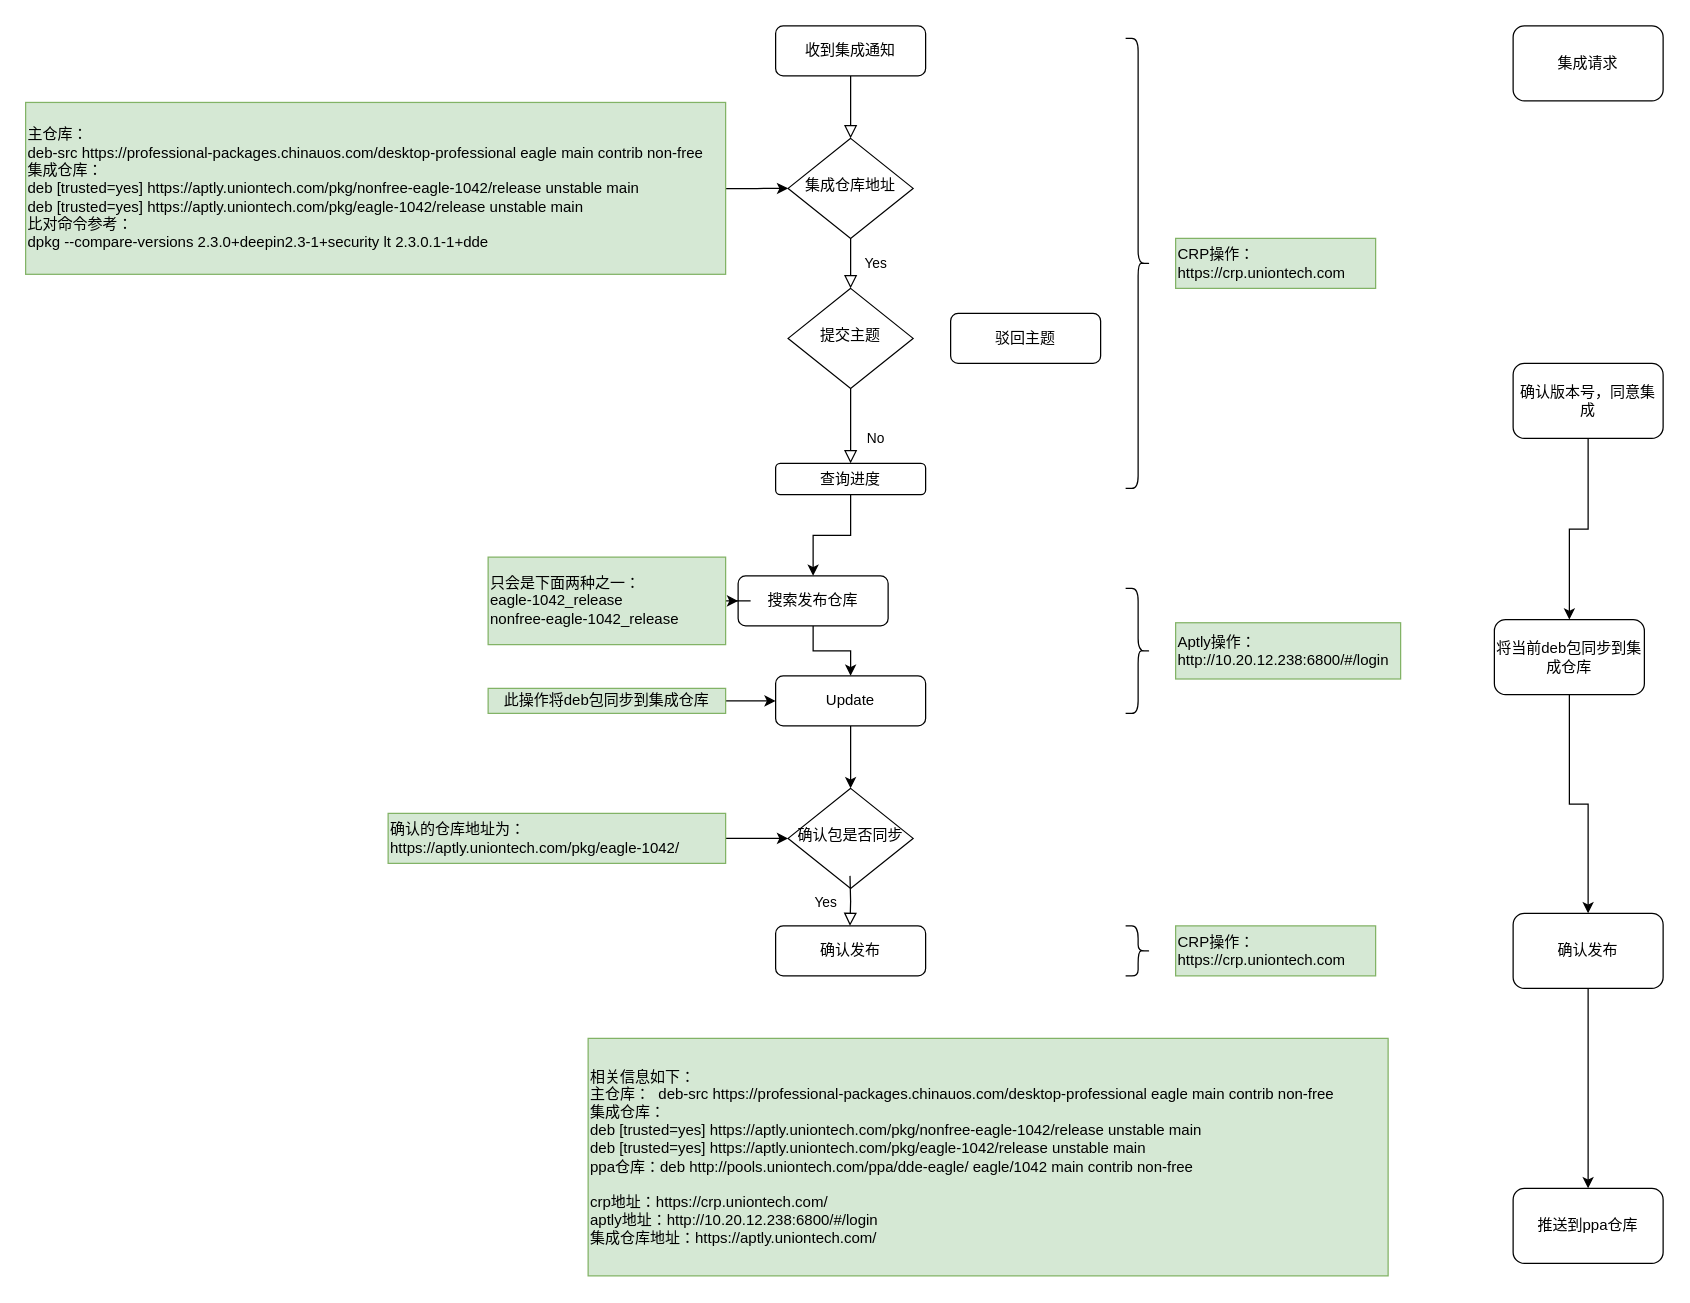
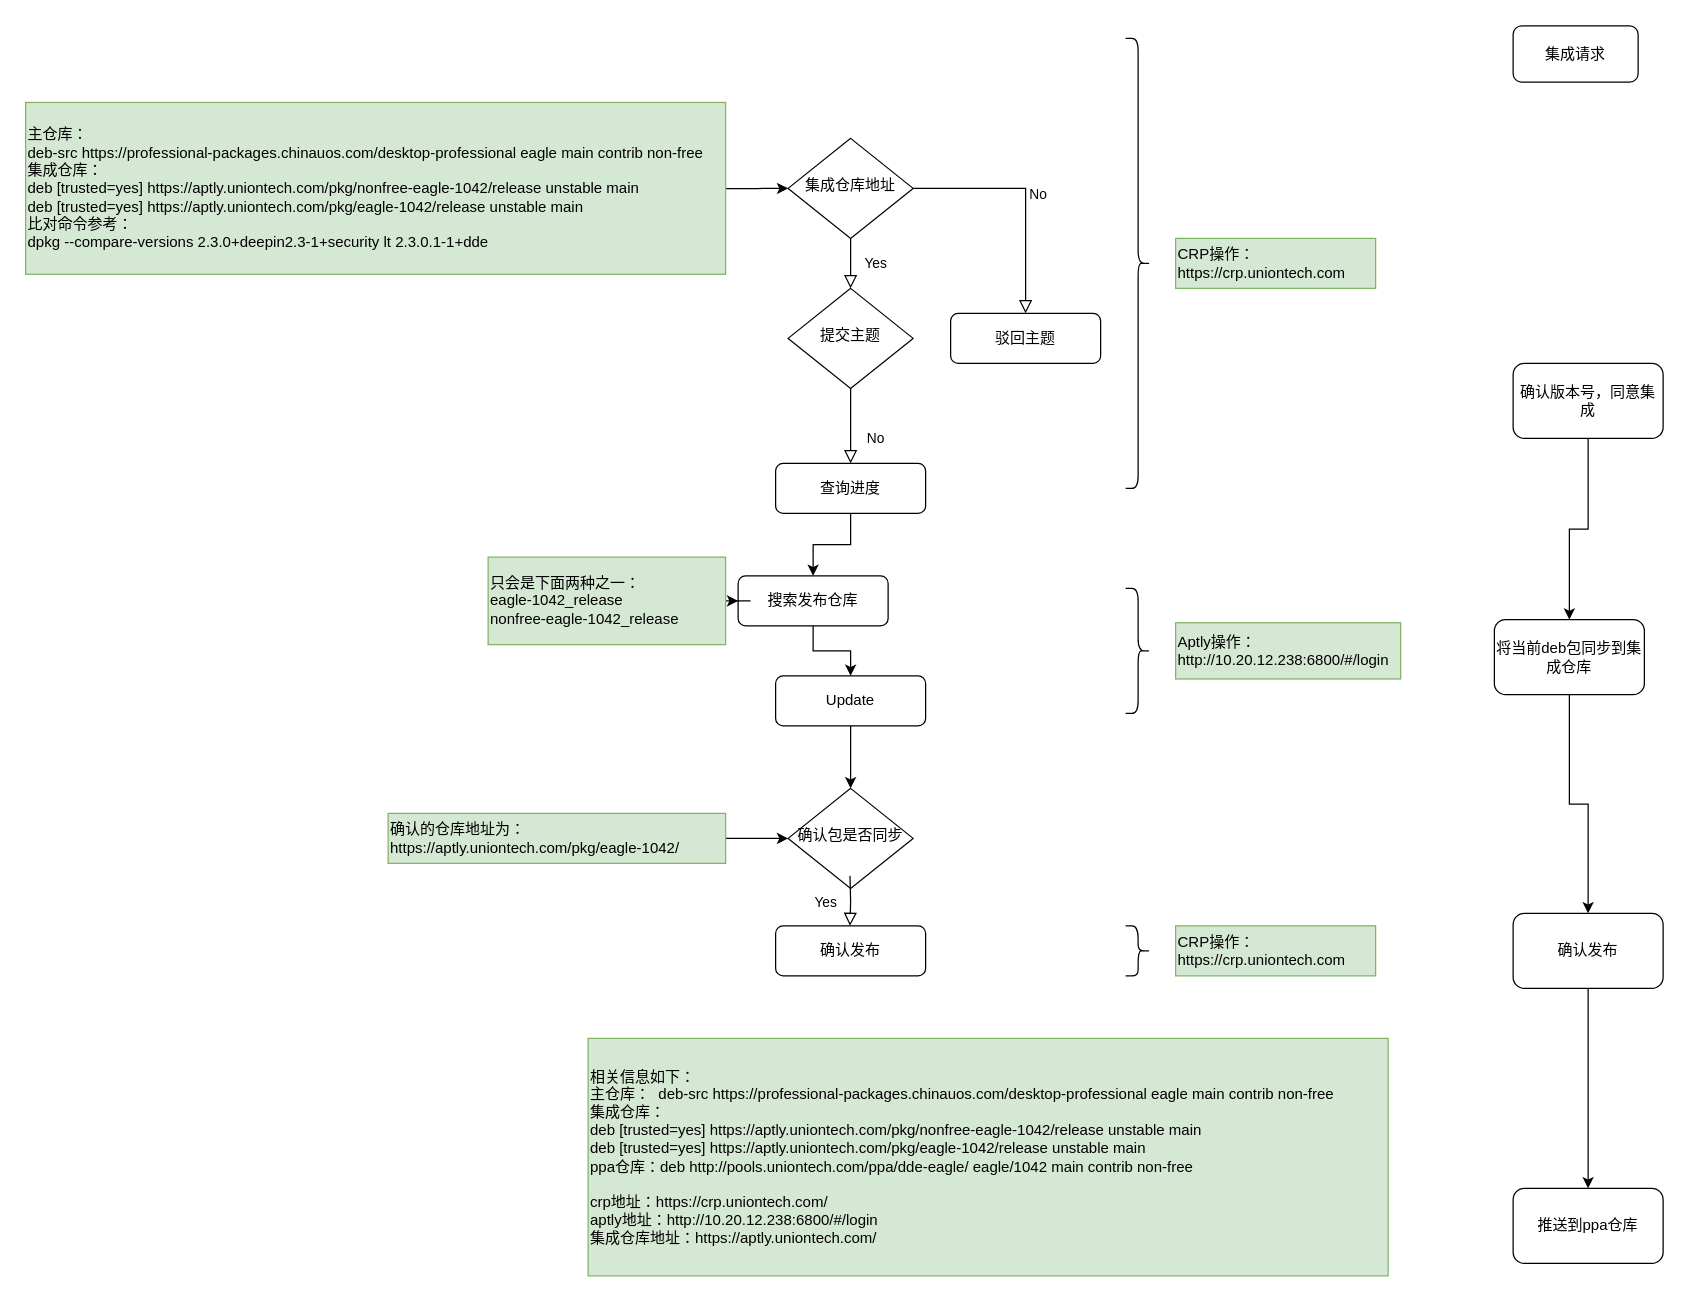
- <mxCell id="3" value="收到集成通知" style="rounded=1;whiteSpace=wrap;html=1;fontSize=12;glass=0;strokeWidth=1;shadow=0;" parent="1" vertex="1"><mxGeometry x="620" y="20" width="120" height="40" as="geometry" /></mxCell>
- <mxCell id="34" value="集成请求" style="rounded=1;whiteSpace=wrap;html=1;align=center;" parent="1" vertex="1"><mxGeometry x="1210" y="20" width="120" height="60" as="geometry" /></mxCell>
+ <mxCell id="34" value="集成请求" style="rounded=1;whiteSpace=wrap;html=1;align=center;" parent="1" vertex="1"><mxGeometry x="1210" y="20" width="100" height="45" as="geometry" /></mxCell>
- <mxCell id="2" value="" style="rounded=0;html=1;jettySize=auto;orthogonalLoop=1;fontSize=11;endArrow=block;endFill=0;endSize=8;strokeWidth=1;shadow=0;labelBackgroundColor=none;edgeStyle=orthogonalEdgeStyle;" parent="1" source="3" target="6" edge="1"><mxGeometry relative="1" as="geometry" /></mxCell>
+ <mxCell id="5" value="No" style="edgeStyle=orthogonalEdgeStyle;rounded=0;html=1;jettySize=auto;orthogonalLoop=1;fontSize=11;endArrow=block;endFill=0;endSize=8;strokeWidth=1;shadow=0;labelBackgroundColor=none;" parent="1" source="6" target="7" edge="1"><mxGeometry y="10" relative="1" as="geometry"><mxPoint as="offset" /></mxGeometry></mxCell>
- <mxCell id="11" value="查询进度" style="rounded=1;whiteSpace=wrap;html=1;fontSize=12;glass=0;strokeWidth=1;shadow=0;" parent="1" vertex="1"><mxGeometry x="620" y="370" width="120" height="25" as="geometry" /></mxCell>
+ <mxCell id="11" value="查询进度" style="rounded=1;whiteSpace=wrap;html=1;fontSize=12;glass=0;strokeWidth=1;shadow=0;" parent="1" vertex="1"><mxGeometry x="620" y="370" width="120" height="40" as="geometry" /></mxCell>
- <mxCell id="21" value="此操作将deb包同步到集成仓库" style="text;html=1;strokeColor=#82b366;fillColor=#d5e8d4;align=center;verticalAlign=middle;whiteSpace=wrap;rounded=0;" parent="1" vertex="1"><mxGeometry x="390" y="550" width="190" height="20" as="geometry" /></mxCell>
- <mxCell id="20" value="" style="edgeStyle=orthogonalEdgeStyle;rounded=0;orthogonalLoop=1;jettySize=auto;html=1;" parent="1" source="21" target="15" edge="1"><mxGeometry relative="1" as="geometry" /></mxCell>
